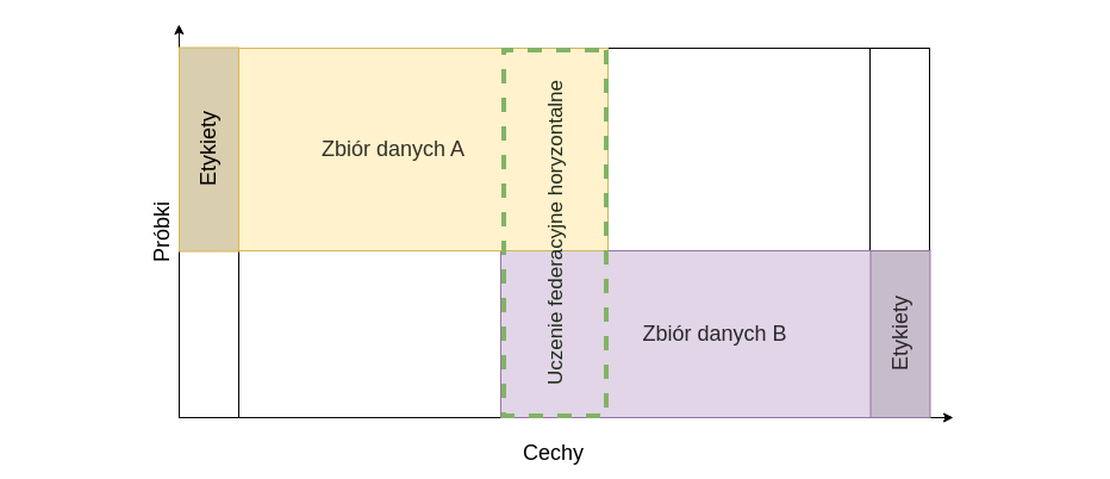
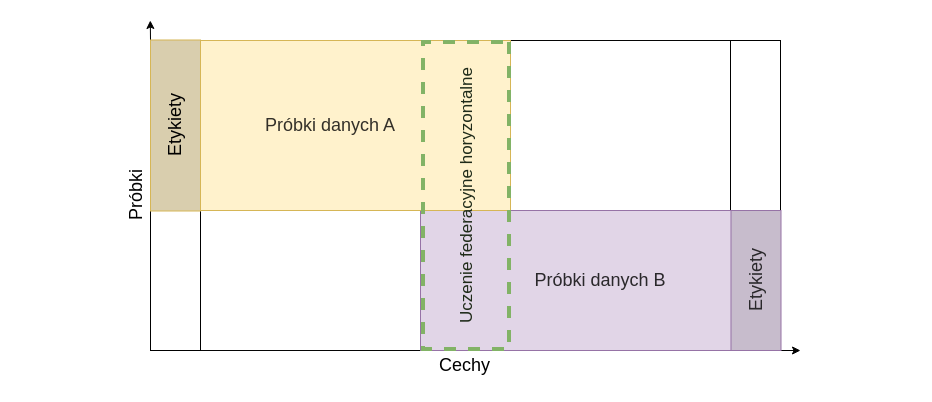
- <mxCell id="6" value="&lt;font style=&quot;font-size: 18px&quot;&gt;&lt;font color=&quot;#333029&quot;&gt;Zbiór danych A&lt;/font&gt;&lt;br&gt;&lt;/font&gt;" style="rounded=0;whiteSpace=wrap;html=1;fillColor=#FFF2CC;strokeColor=#d6b656;gradientColor=none;glass=0;" vertex="1" parent="1"><mxGeometry x="150" y="40" width="360" height="170" as="geometry" /></mxCell>
+ <mxCell id="6" value="&lt;font style=&quot;font-size: 18px&quot;&gt;&lt;font color=&quot;#333029&quot;&gt;Próbki danych A&lt;/font&gt;&lt;br&gt;&lt;/font&gt;" style="rounded=0;whiteSpace=wrap;html=1;fillColor=#FFF2CC;strokeColor=#d6b656;gradientColor=none;glass=0;" vertex="1" parent="1"><mxGeometry x="150" y="40" width="360" height="170" as="geometry" /></mxCell>
- <mxCell id="5" value="&lt;font style=&quot;font-size: 18px&quot; color=&quot;#2a282b&quot;&gt;Zbiór danych B&lt;/font&gt;" style="rounded=0;whiteSpace=wrap;html=1;fillColor=#E1D5E7;strokeColor=#9673A6;fontSize=17;" vertex="1" parent="1"><mxGeometry x="420" y="210" width="360" height="140" as="geometry" /></mxCell>
+ <mxCell id="5" value="&lt;font style=&quot;font-size: 18px&quot; color=&quot;#2a282b&quot;&gt;Próbki danych B&lt;/font&gt;" style="rounded=0;whiteSpace=wrap;html=1;fillColor=#E1D5E7;strokeColor=#9673A6;fontSize=17;" vertex="1" parent="1"><mxGeometry x="420" y="210" width="360" height="140" as="geometry" /></mxCell>
- <mxCell id="11" value="Cechy" style="text;html=1;align=center;verticalAlign=middle;resizable=0;points=[];autosize=1;strokeColor=none;fillColor=none;fontSize=18;" vertex="1" parent="1"><mxGeometry x="429" y="365" width="70" height="30" as="geometry" /></mxCell>
+ <mxCell id="11" value="Cechy" style="text;html=1;align=center;verticalAlign=middle;resizable=0;points=[];autosize=1;strokeColor=none;fillColor=none;fontSize=18;" vertex="1" parent="1"><mxGeometry x="429" y="350" width="70" height="30" as="geometry" /></mxCell>
